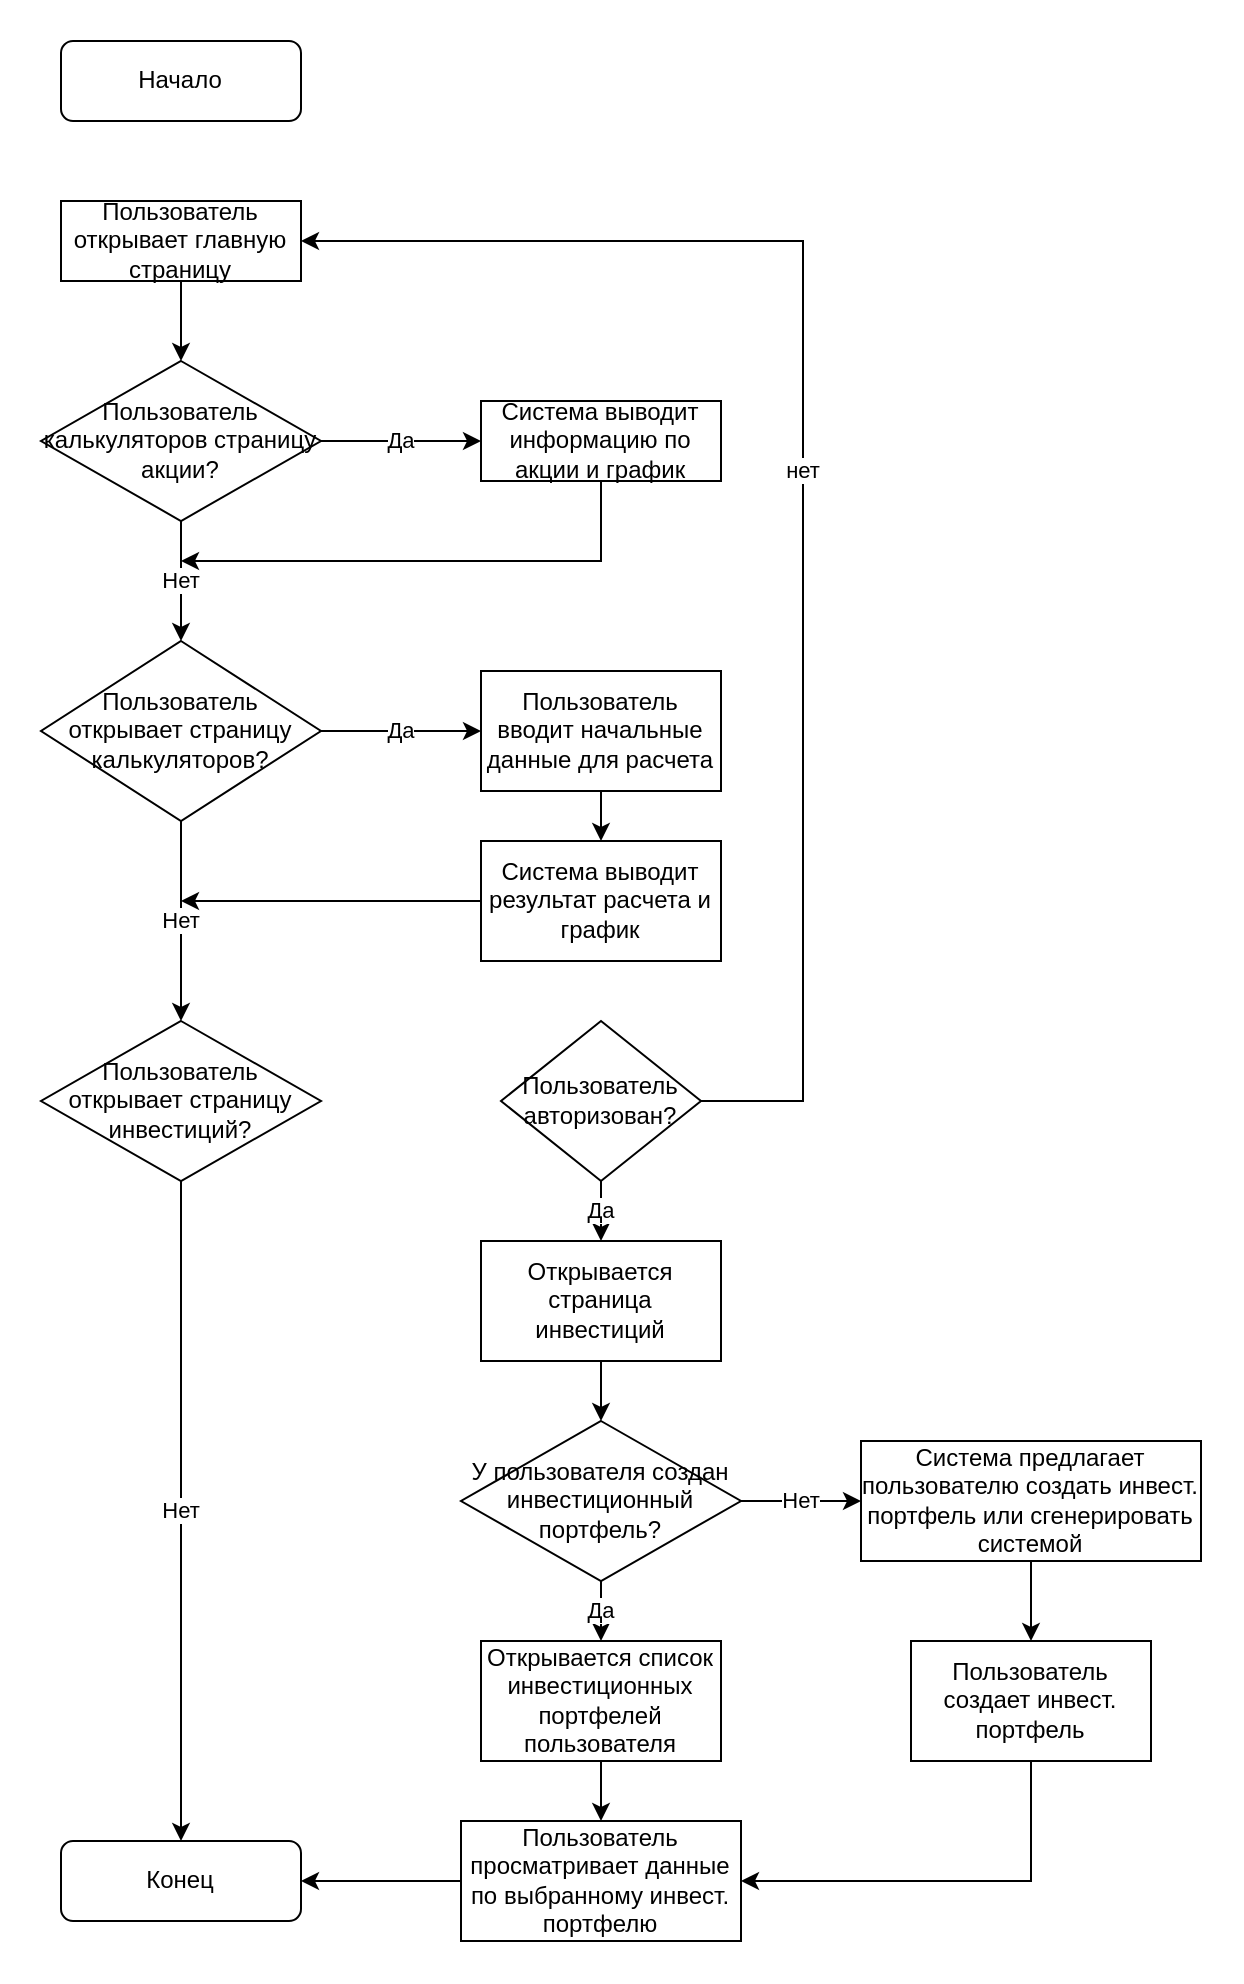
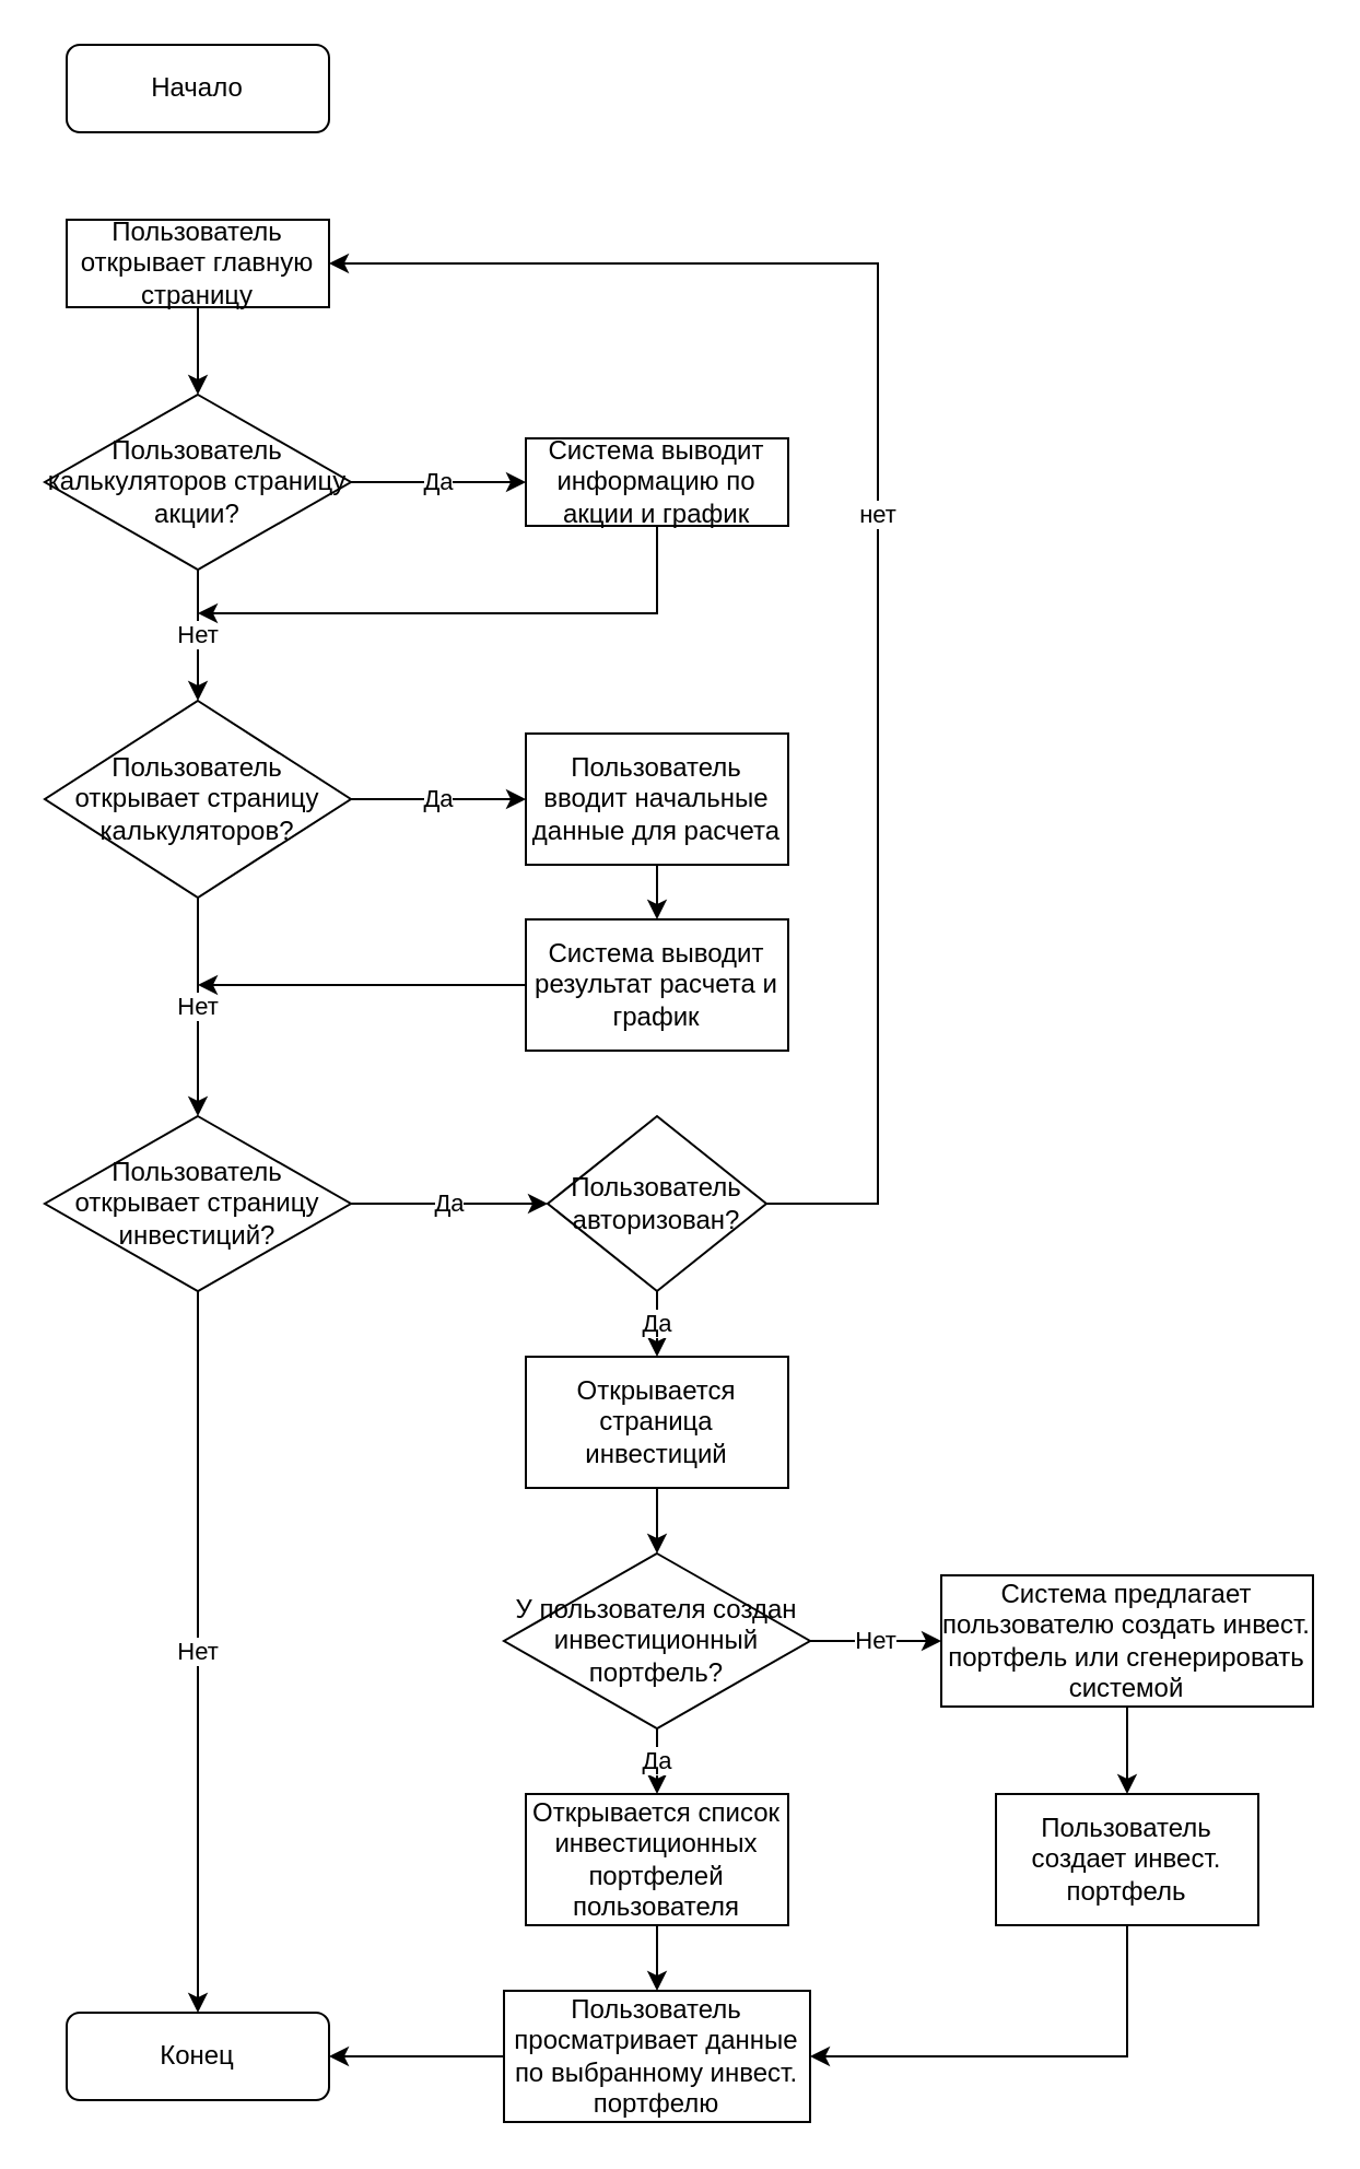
+ <mxCell id="17" value="Да" style="edgeStyle=orthogonalEdgeStyle;rounded=0;orthogonalLoop=1;jettySize=auto;html=1;" edge="1" parent="1" source="19" target="22"><mxGeometry relative="1" as="geometry" /></mxCell>
